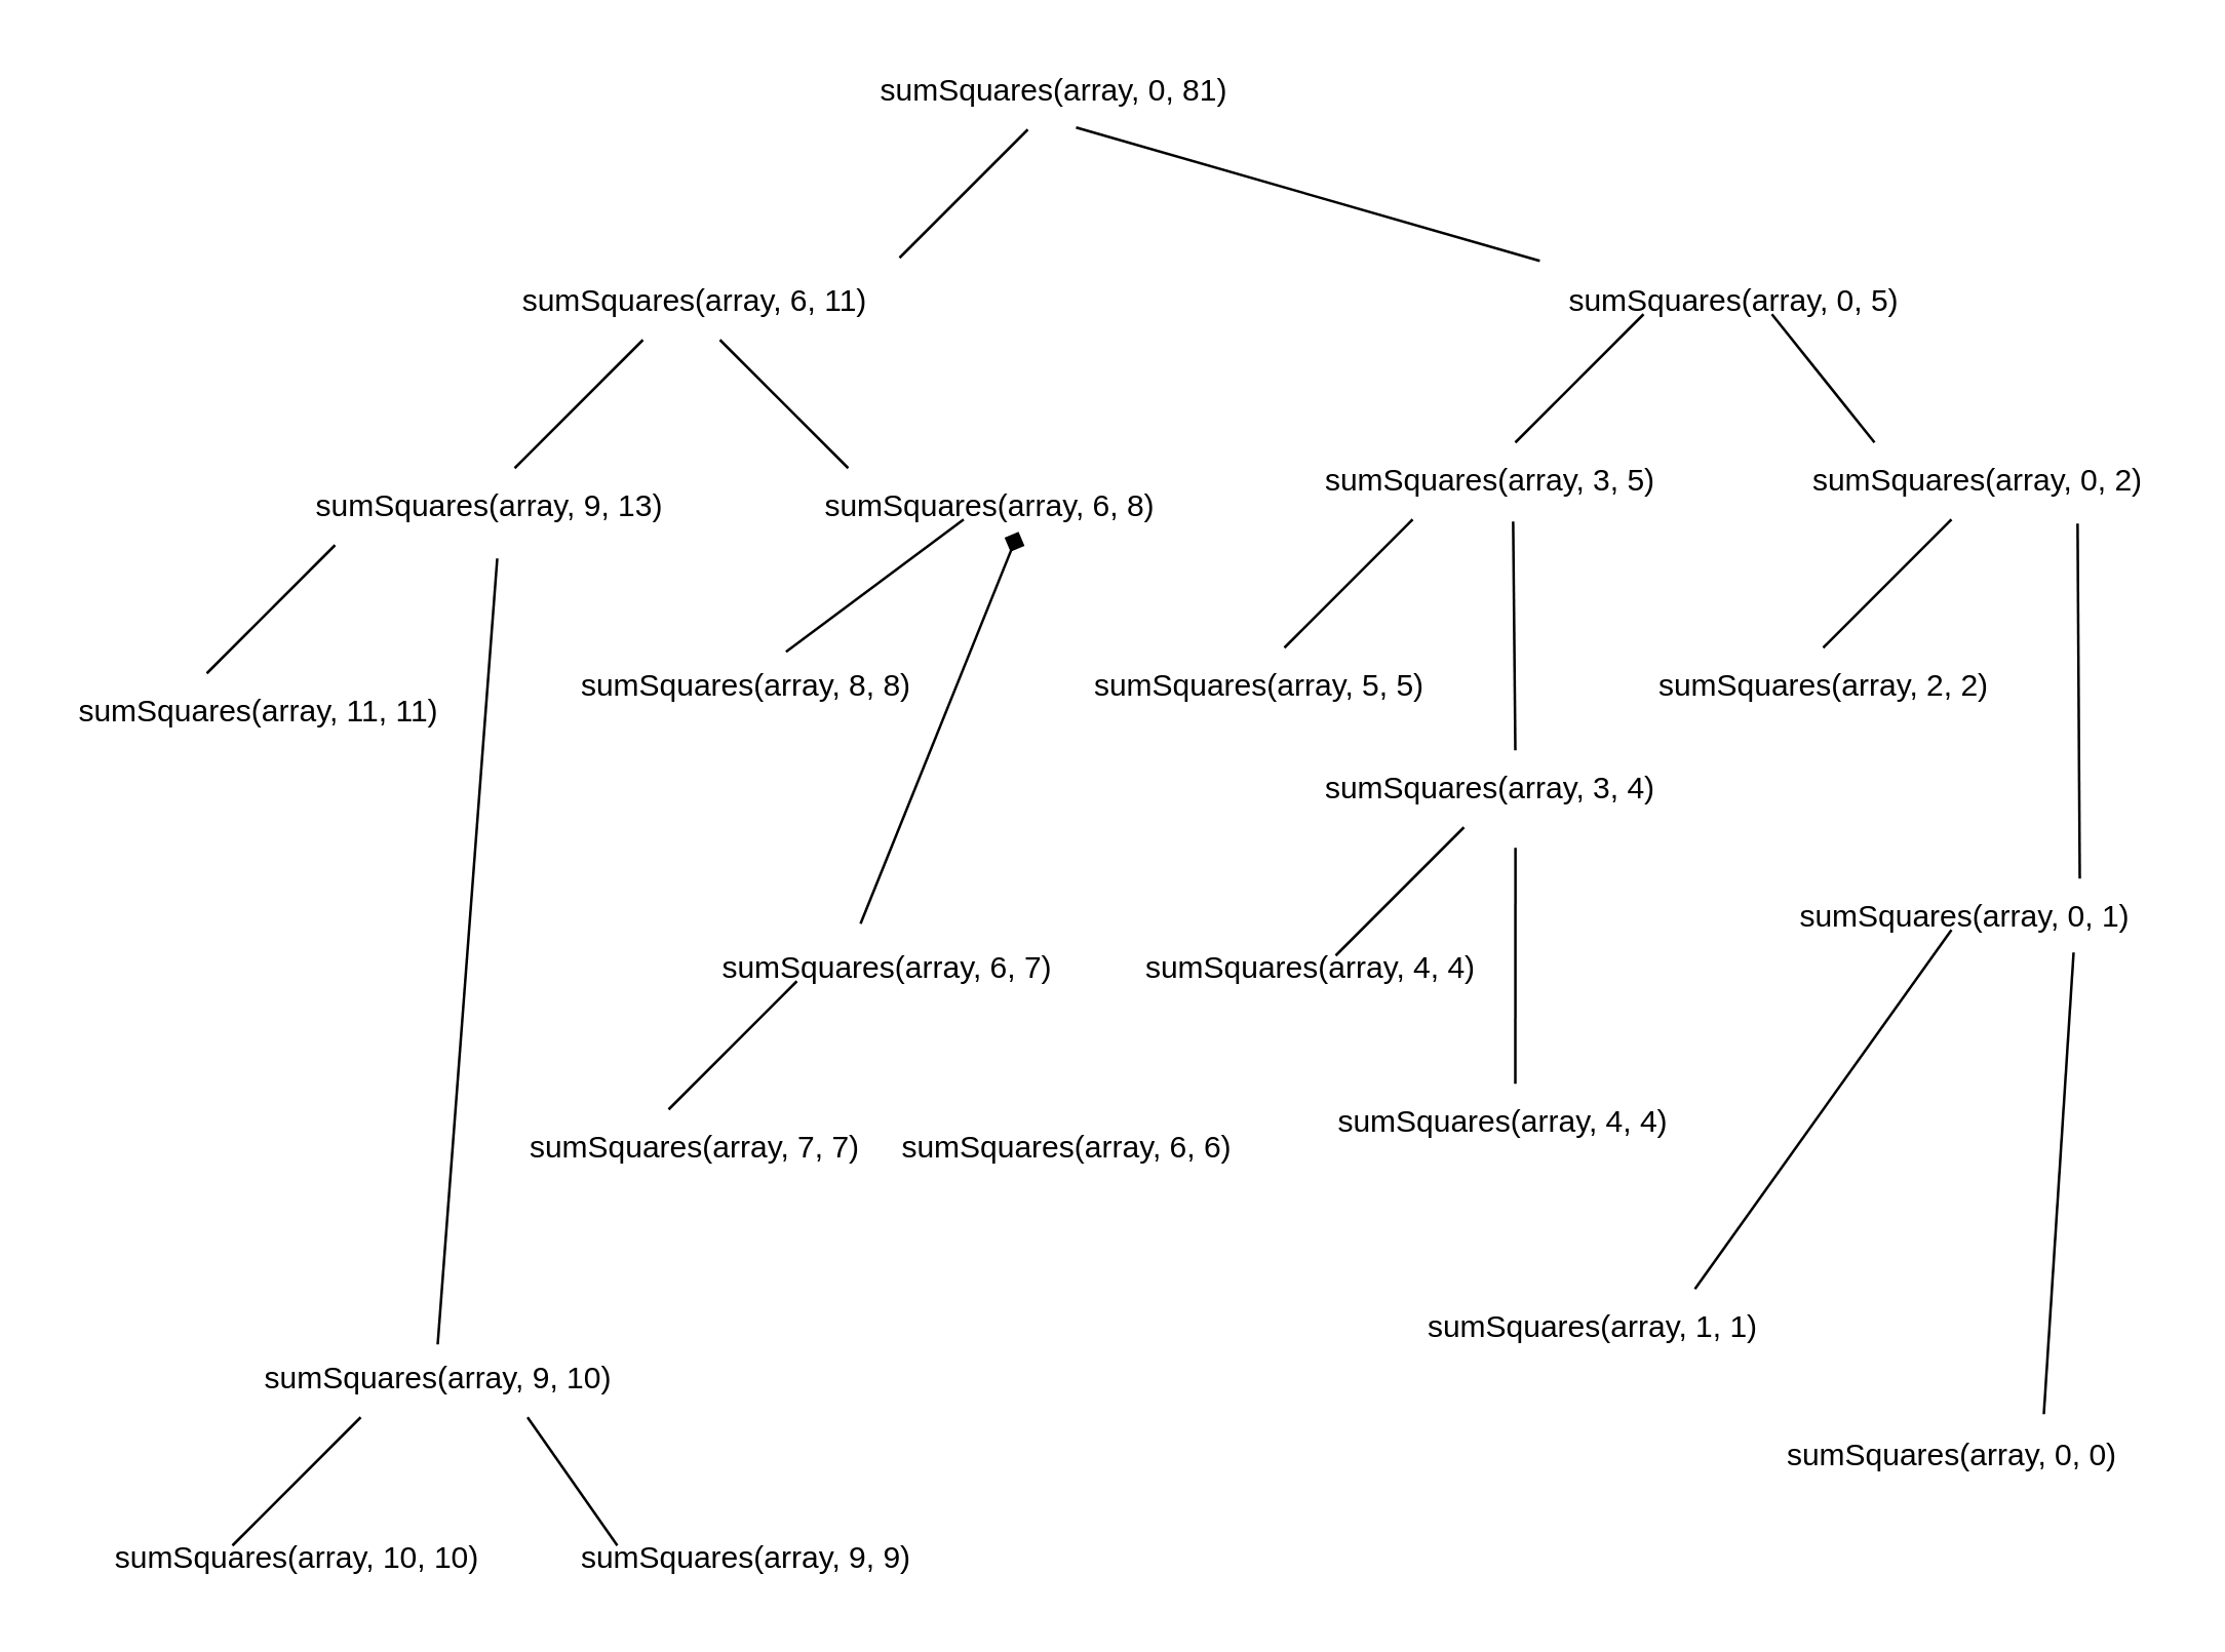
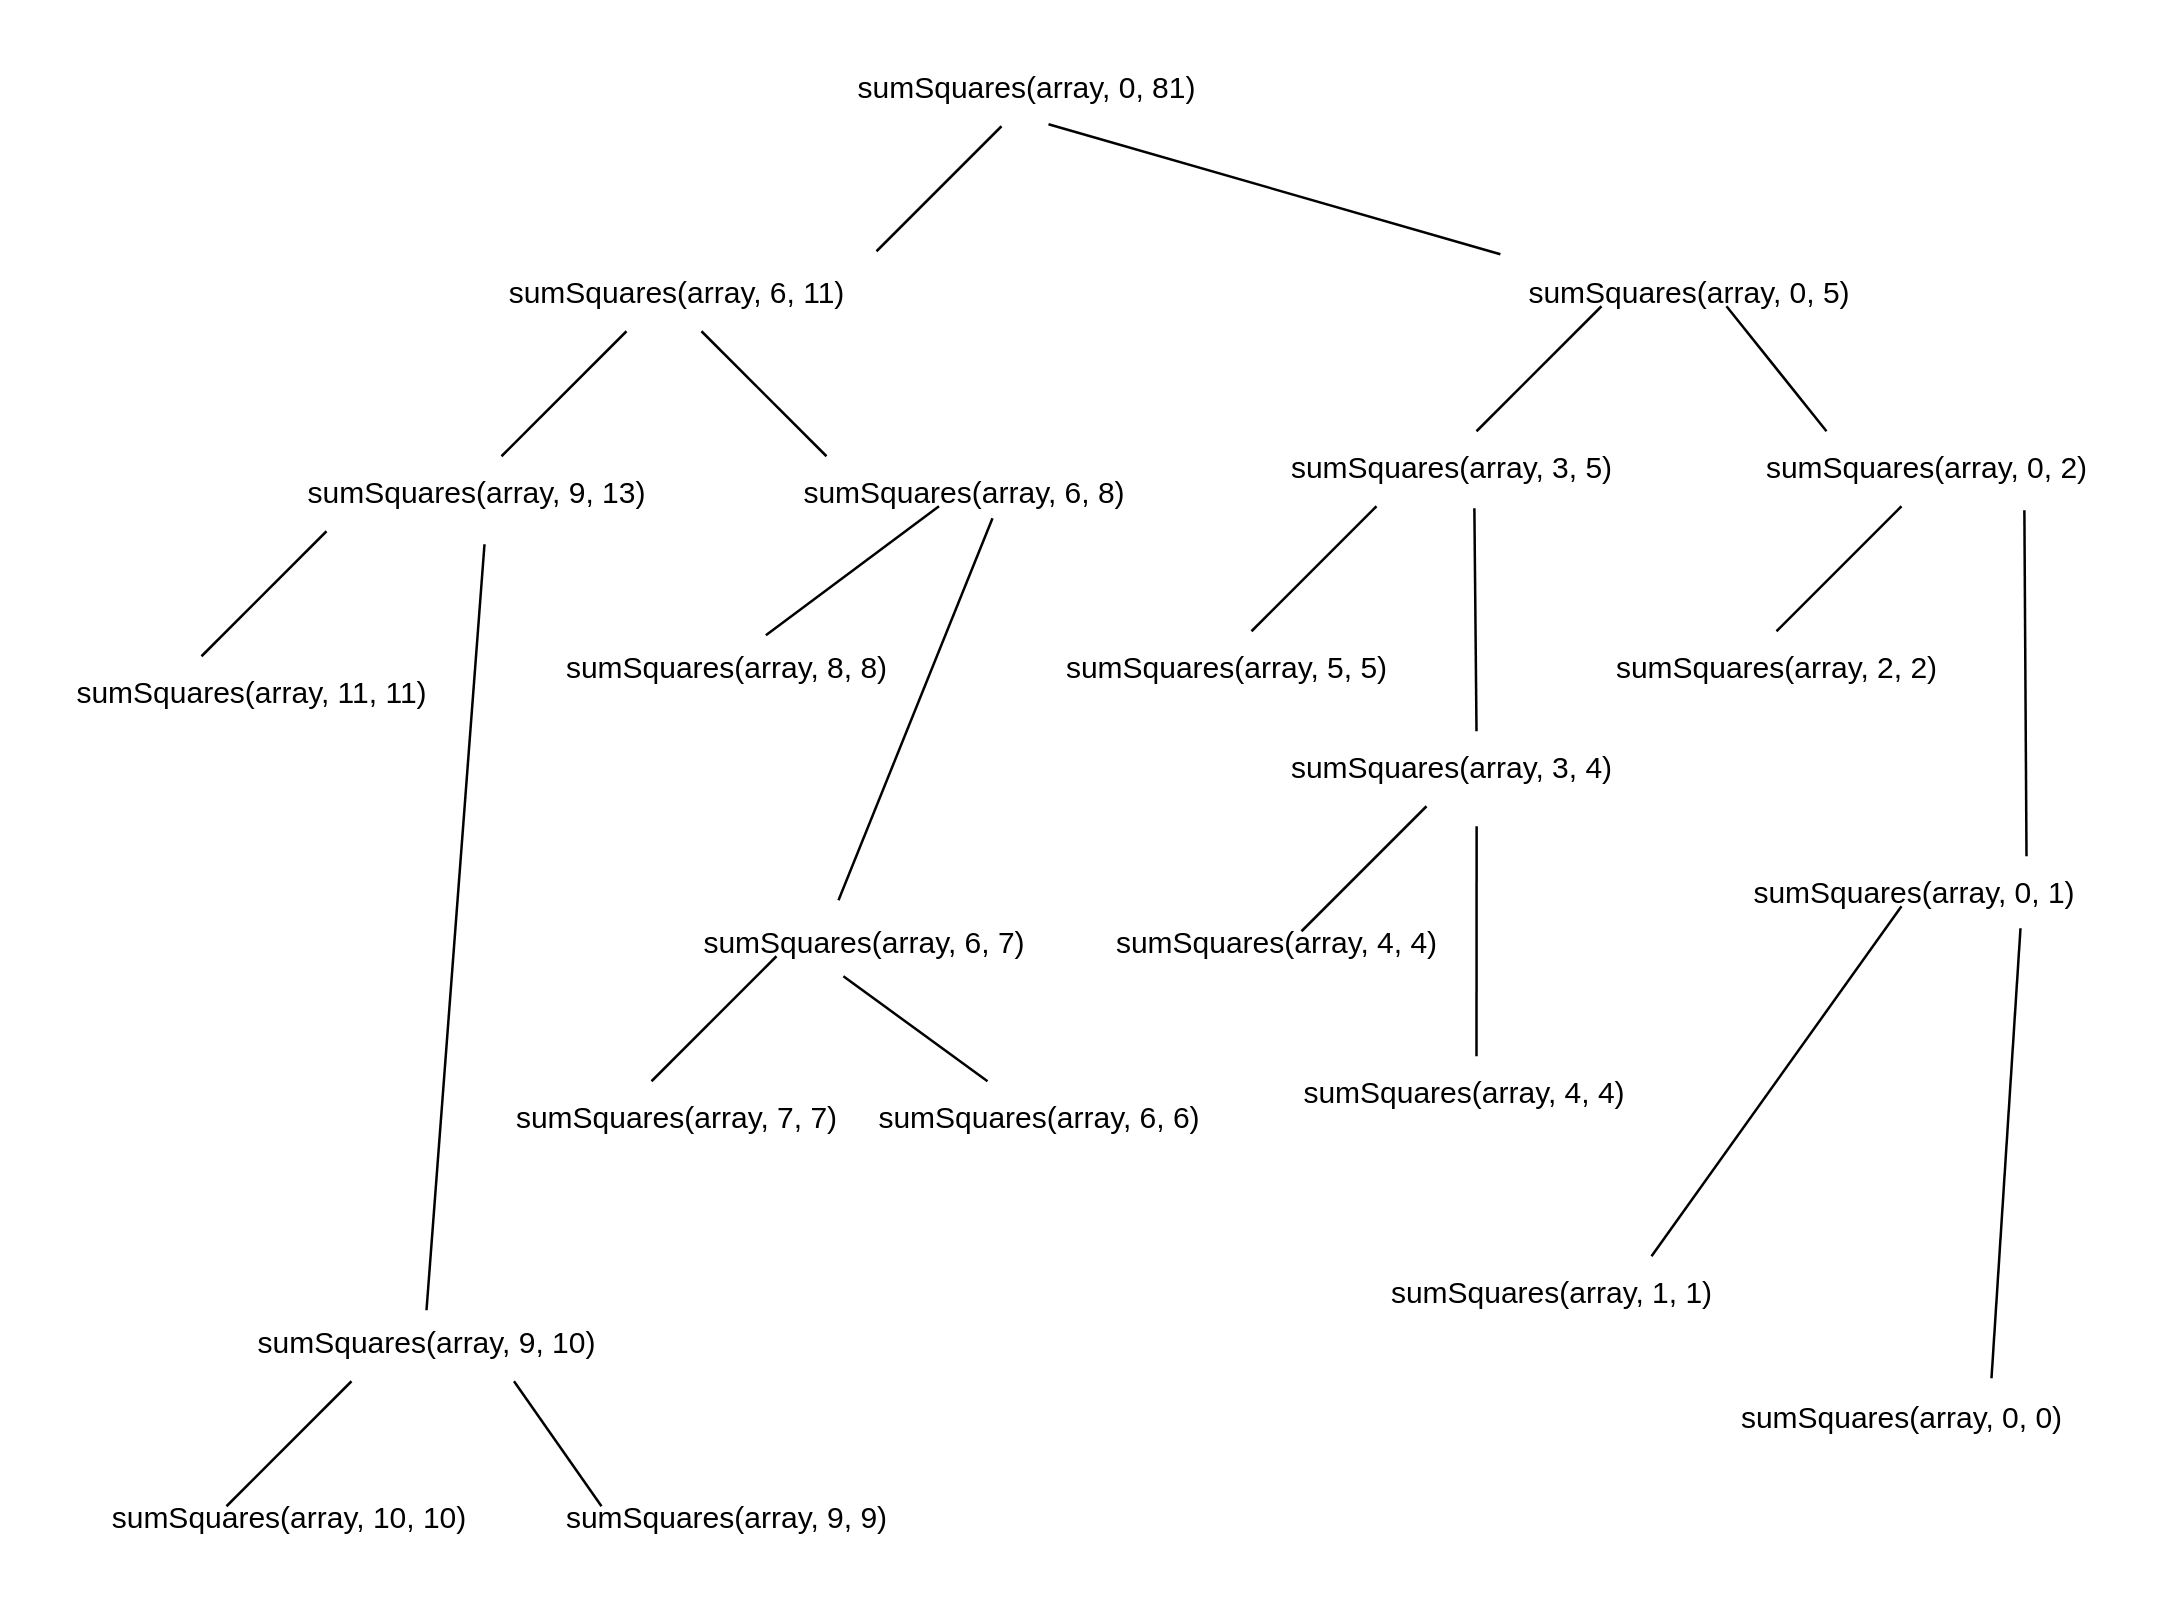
- <mxCell id="20" value="" style="endArrow=diamond;html=1;rounded=0;entryX=0.576;entryY=0.827;entryDx=0;entryDy=0;entryPerimeter=0;exitX=0.432;exitY=-0.08;exitDx=0;exitDy=0;exitPerimeter=0;" edge="1" parent="1" source="22" target="10"><mxGeometry width="50" height="50" relative="1" as="geometry"><mxPoint x="450" y="262" as="sourcePoint" /><mxPoint x="470" y="202" as="targetPoint" /></mxGeometry></mxCell>
+ <mxCell id="20" value="" style="endArrow=none;html=1;rounded=0;entryX=0.576;entryY=0.827;entryDx=0;entryDy=0;entryPerimeter=0;exitX=0.432;exitY=-0.08;exitDx=0;exitDy=0;exitPerimeter=0;" edge="1" parent="1" source="22" target="10"><mxGeometry width="50" height="50" relative="1" as="geometry"><mxPoint x="450" y="262" as="sourcePoint" /><mxPoint x="470" y="202" as="targetPoint" /></mxGeometry></mxCell>
+ <mxCell id="25" value="" style="endArrow=none;html=1;rounded=0;exitX=0.445;exitY=0.933;exitDx=0;exitDy=0;exitPerimeter=0;" edge="1" parent="1" source="22" target="26"><mxGeometry width="50" height="50" relative="1" as="geometry"><mxPoint x="490" y="342" as="sourcePoint" /><mxPoint x="440" y="292" as="targetPoint" /></mxGeometry></mxCell>
